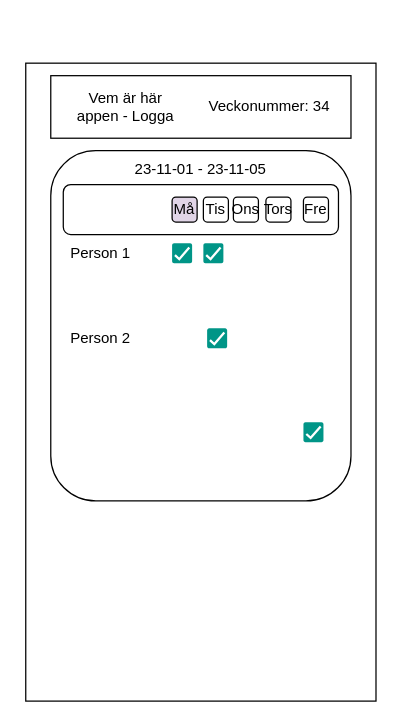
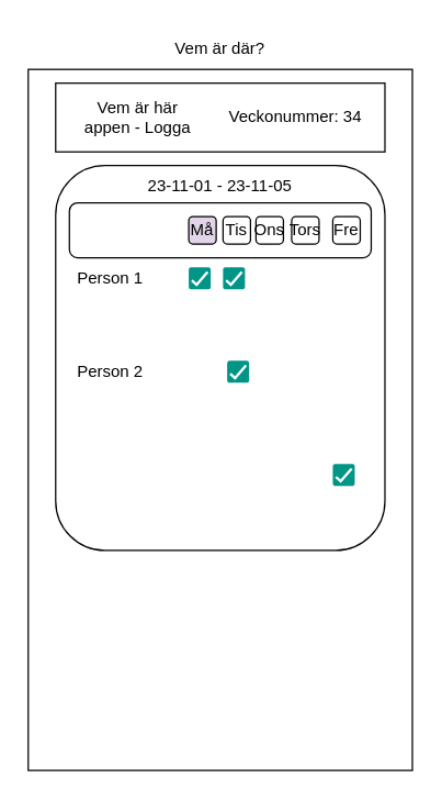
+ <mxCell id="3" value="Vem är där?" style="text;html=1;strokeColor=none;fillColor=none;align=center;verticalAlign=middle;whiteSpace=wrap;rounded=0;" vertex="1" parent="1"><mxGeometry x="75" y="20" width="170" height="30" as="geometry" /></mxCell>
